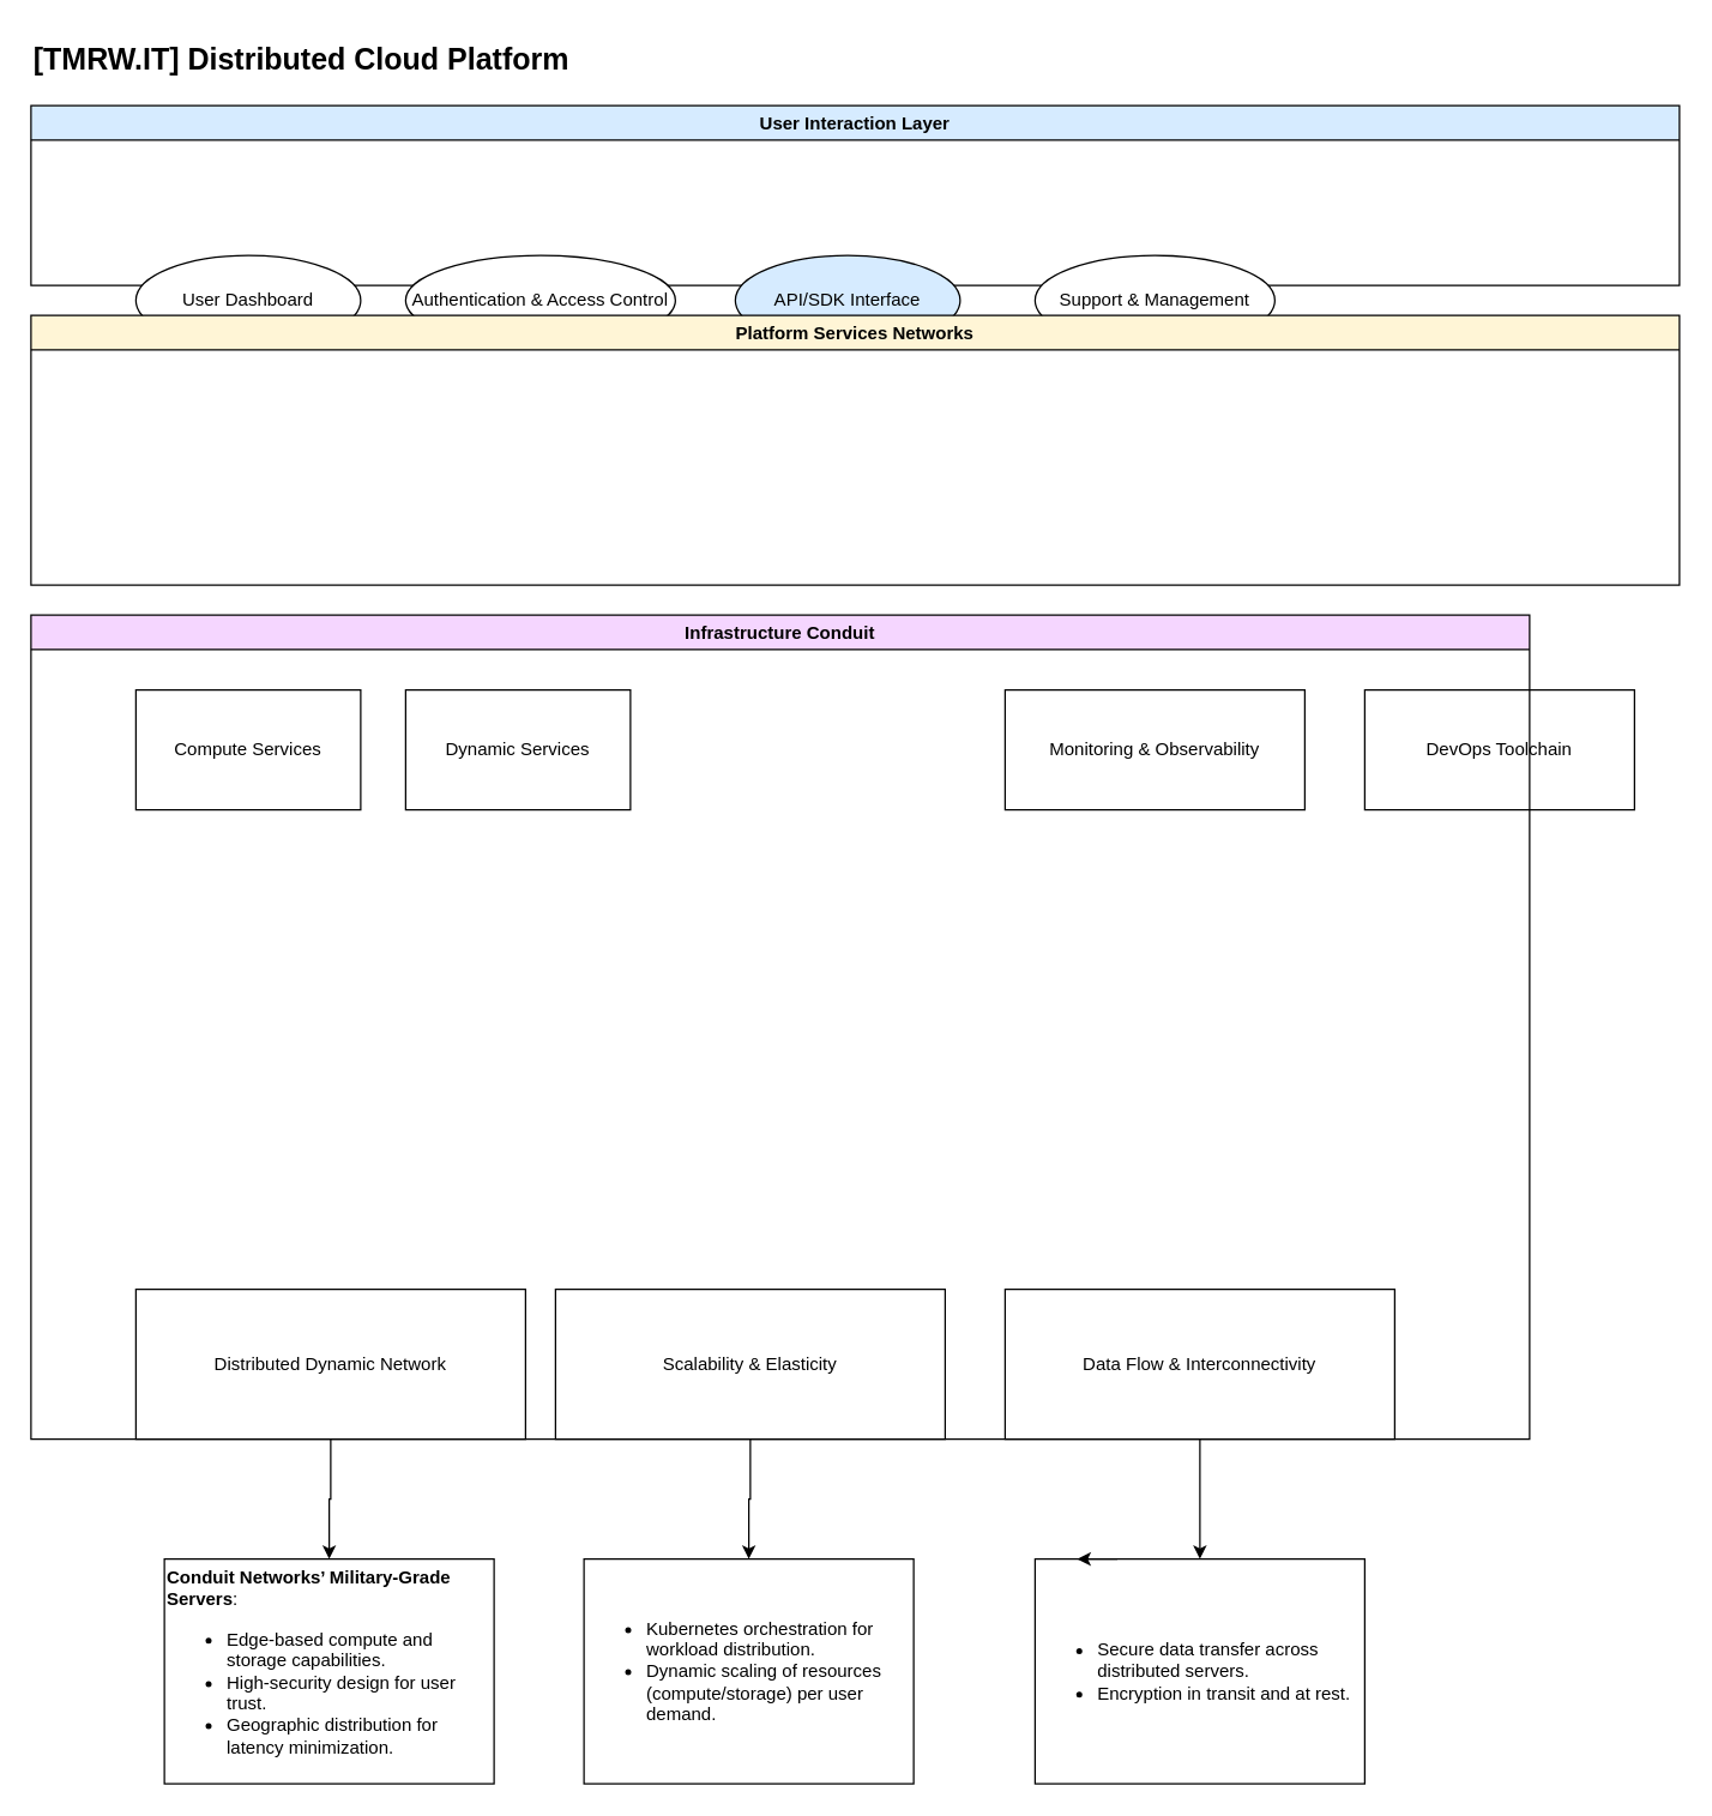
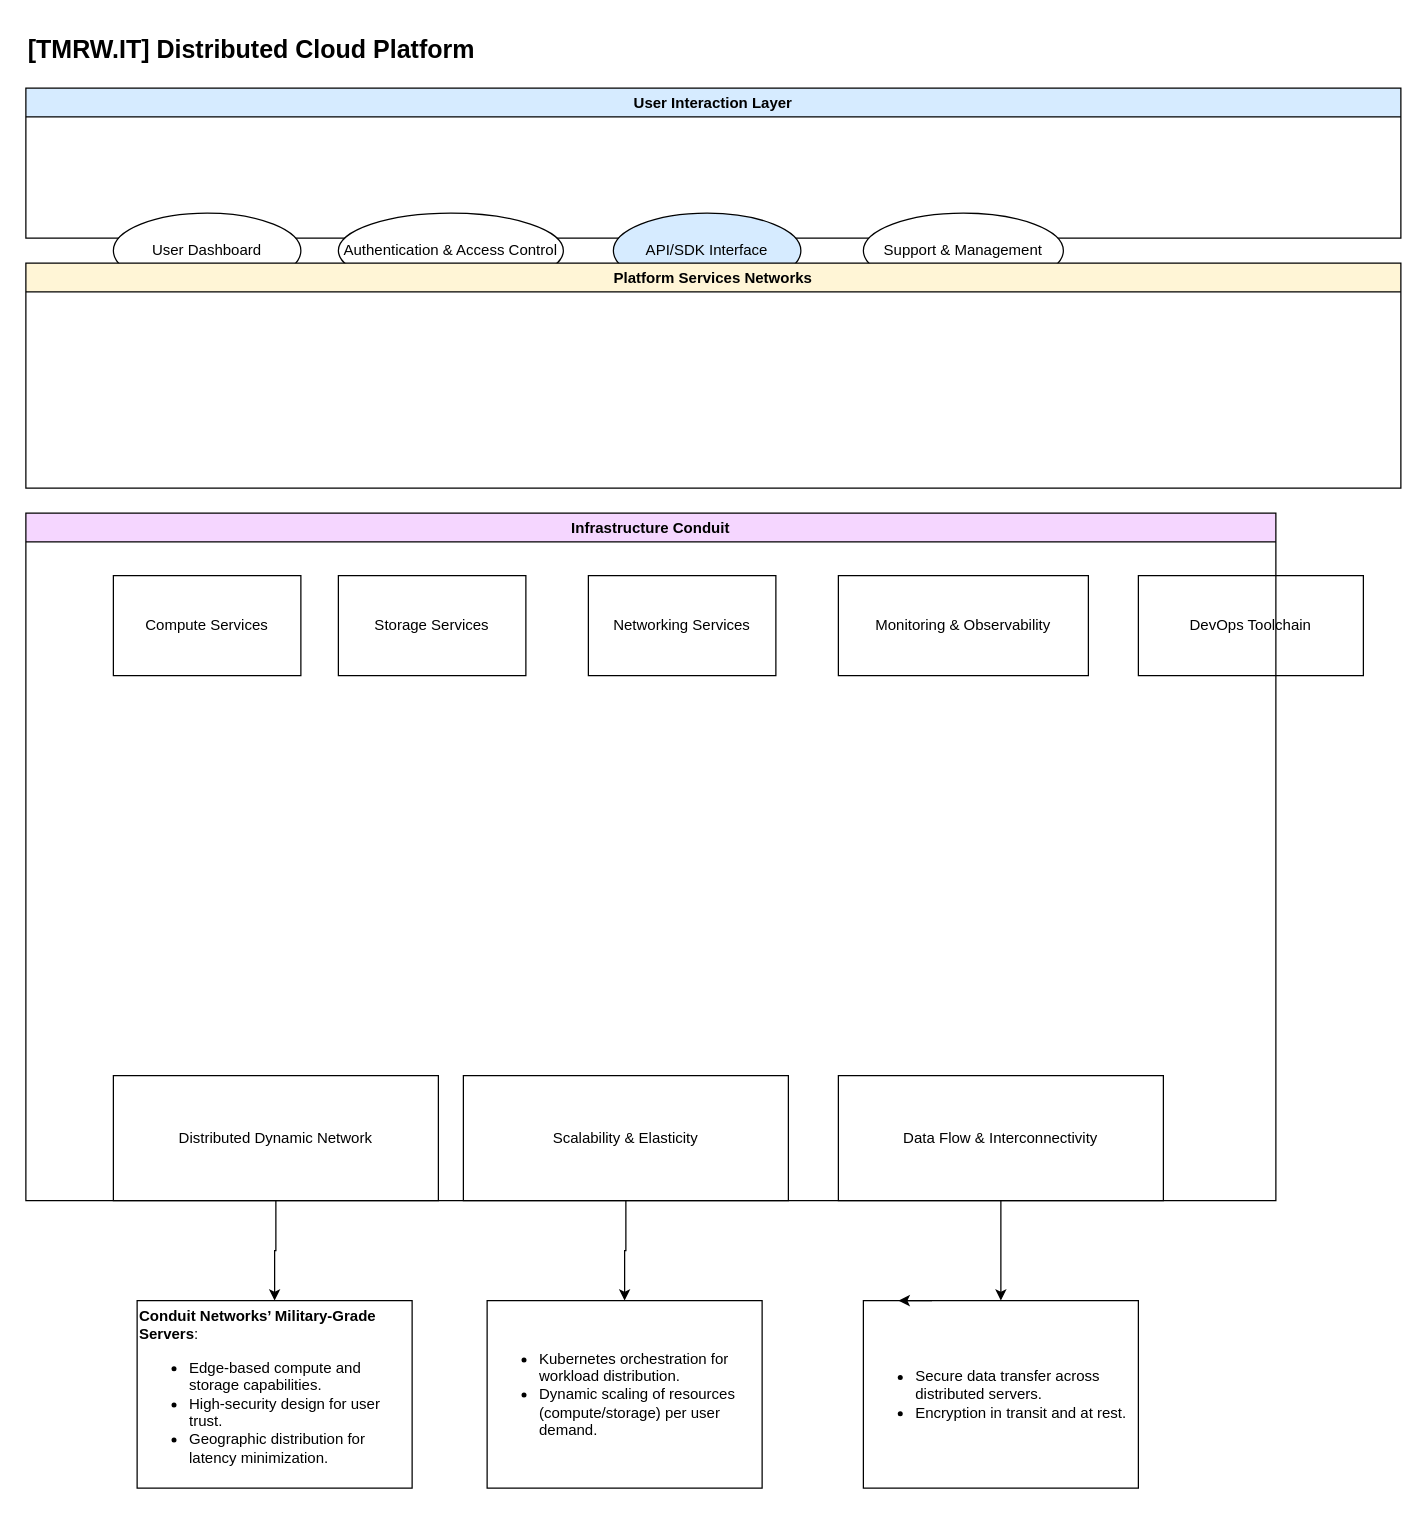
- <mxCell id="10" value="Dynamic Services" style="rectangle;whiteSpace=wrap;html=1;strokeColor=#000000;fillColor=#ffffff;" parent="8" vertex="1"><mxGeometry x="250" y="250" width="150" height="80" as="geometry" /></mxCell>
+ <mxCell id="10" value="Storage Services" style="rectangle;whiteSpace=wrap;html=1;strokeColor=#000000;fillColor=#ffffff;" parent="8" vertex="1"><mxGeometry x="250" y="250" width="150" height="80" as="geometry" /></mxCell>
+ <mxCell id="11" value="Networking Services" style="rectangle;whiteSpace=wrap;html=1;strokeColor=#000000;fillColor=#ffffff;" parent="8" vertex="1"><mxGeometry x="450" y="250" width="150" height="80" as="geometry" /></mxCell>
